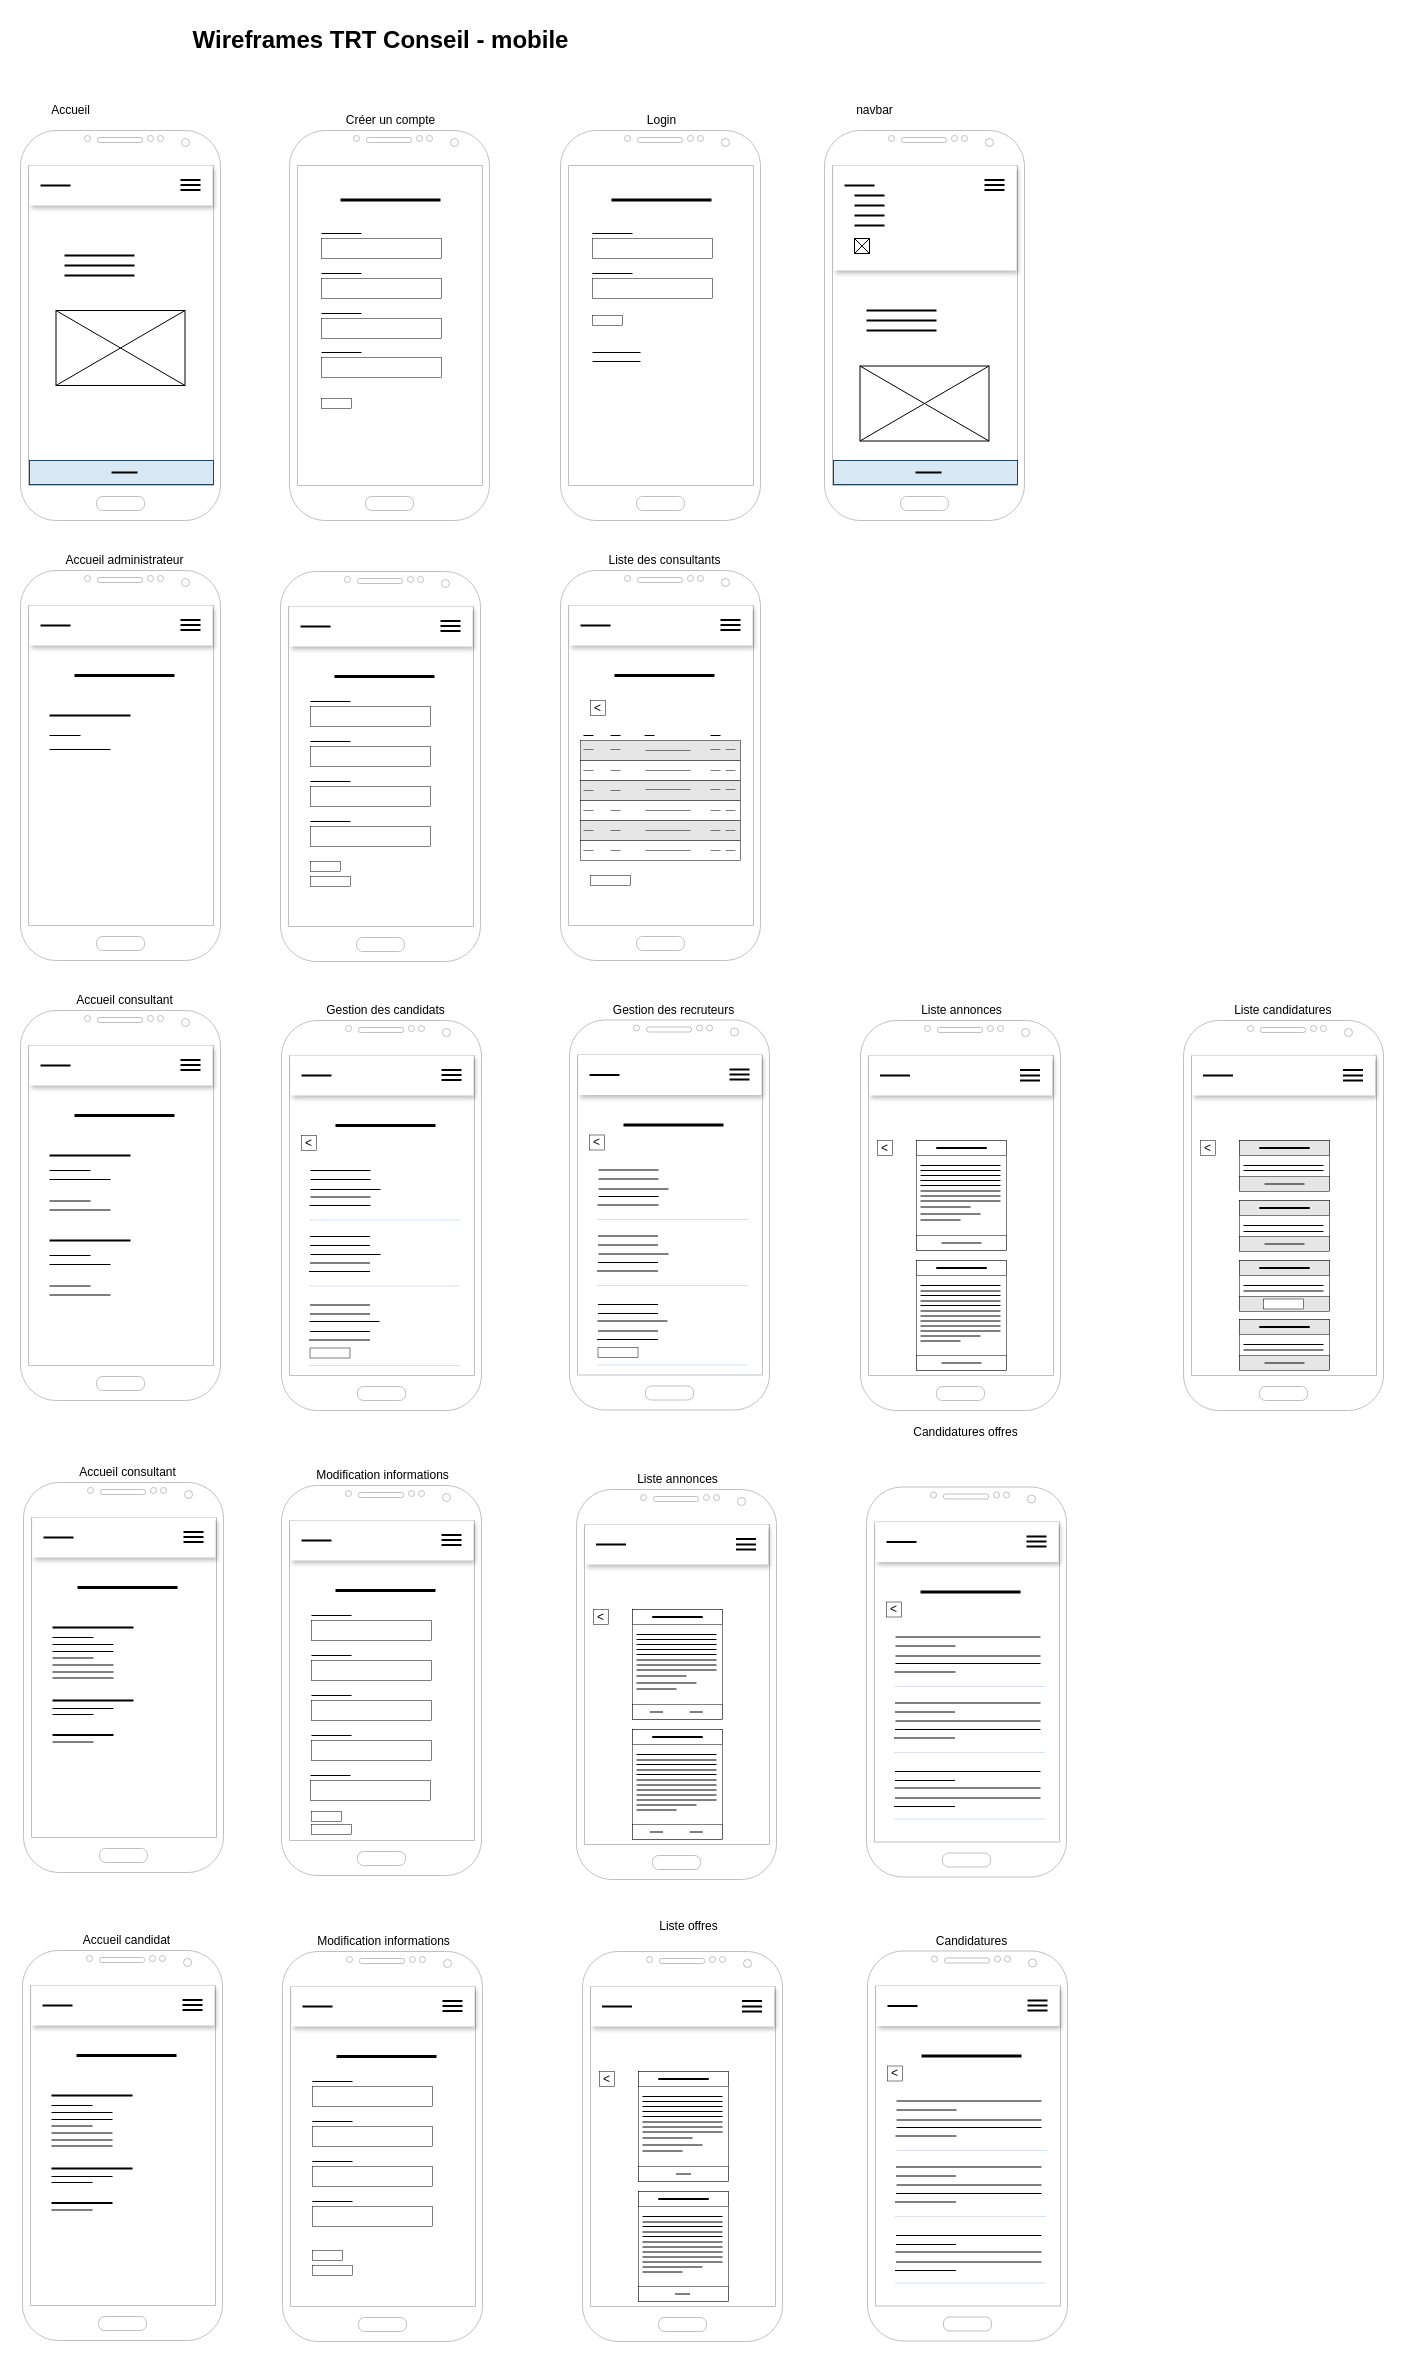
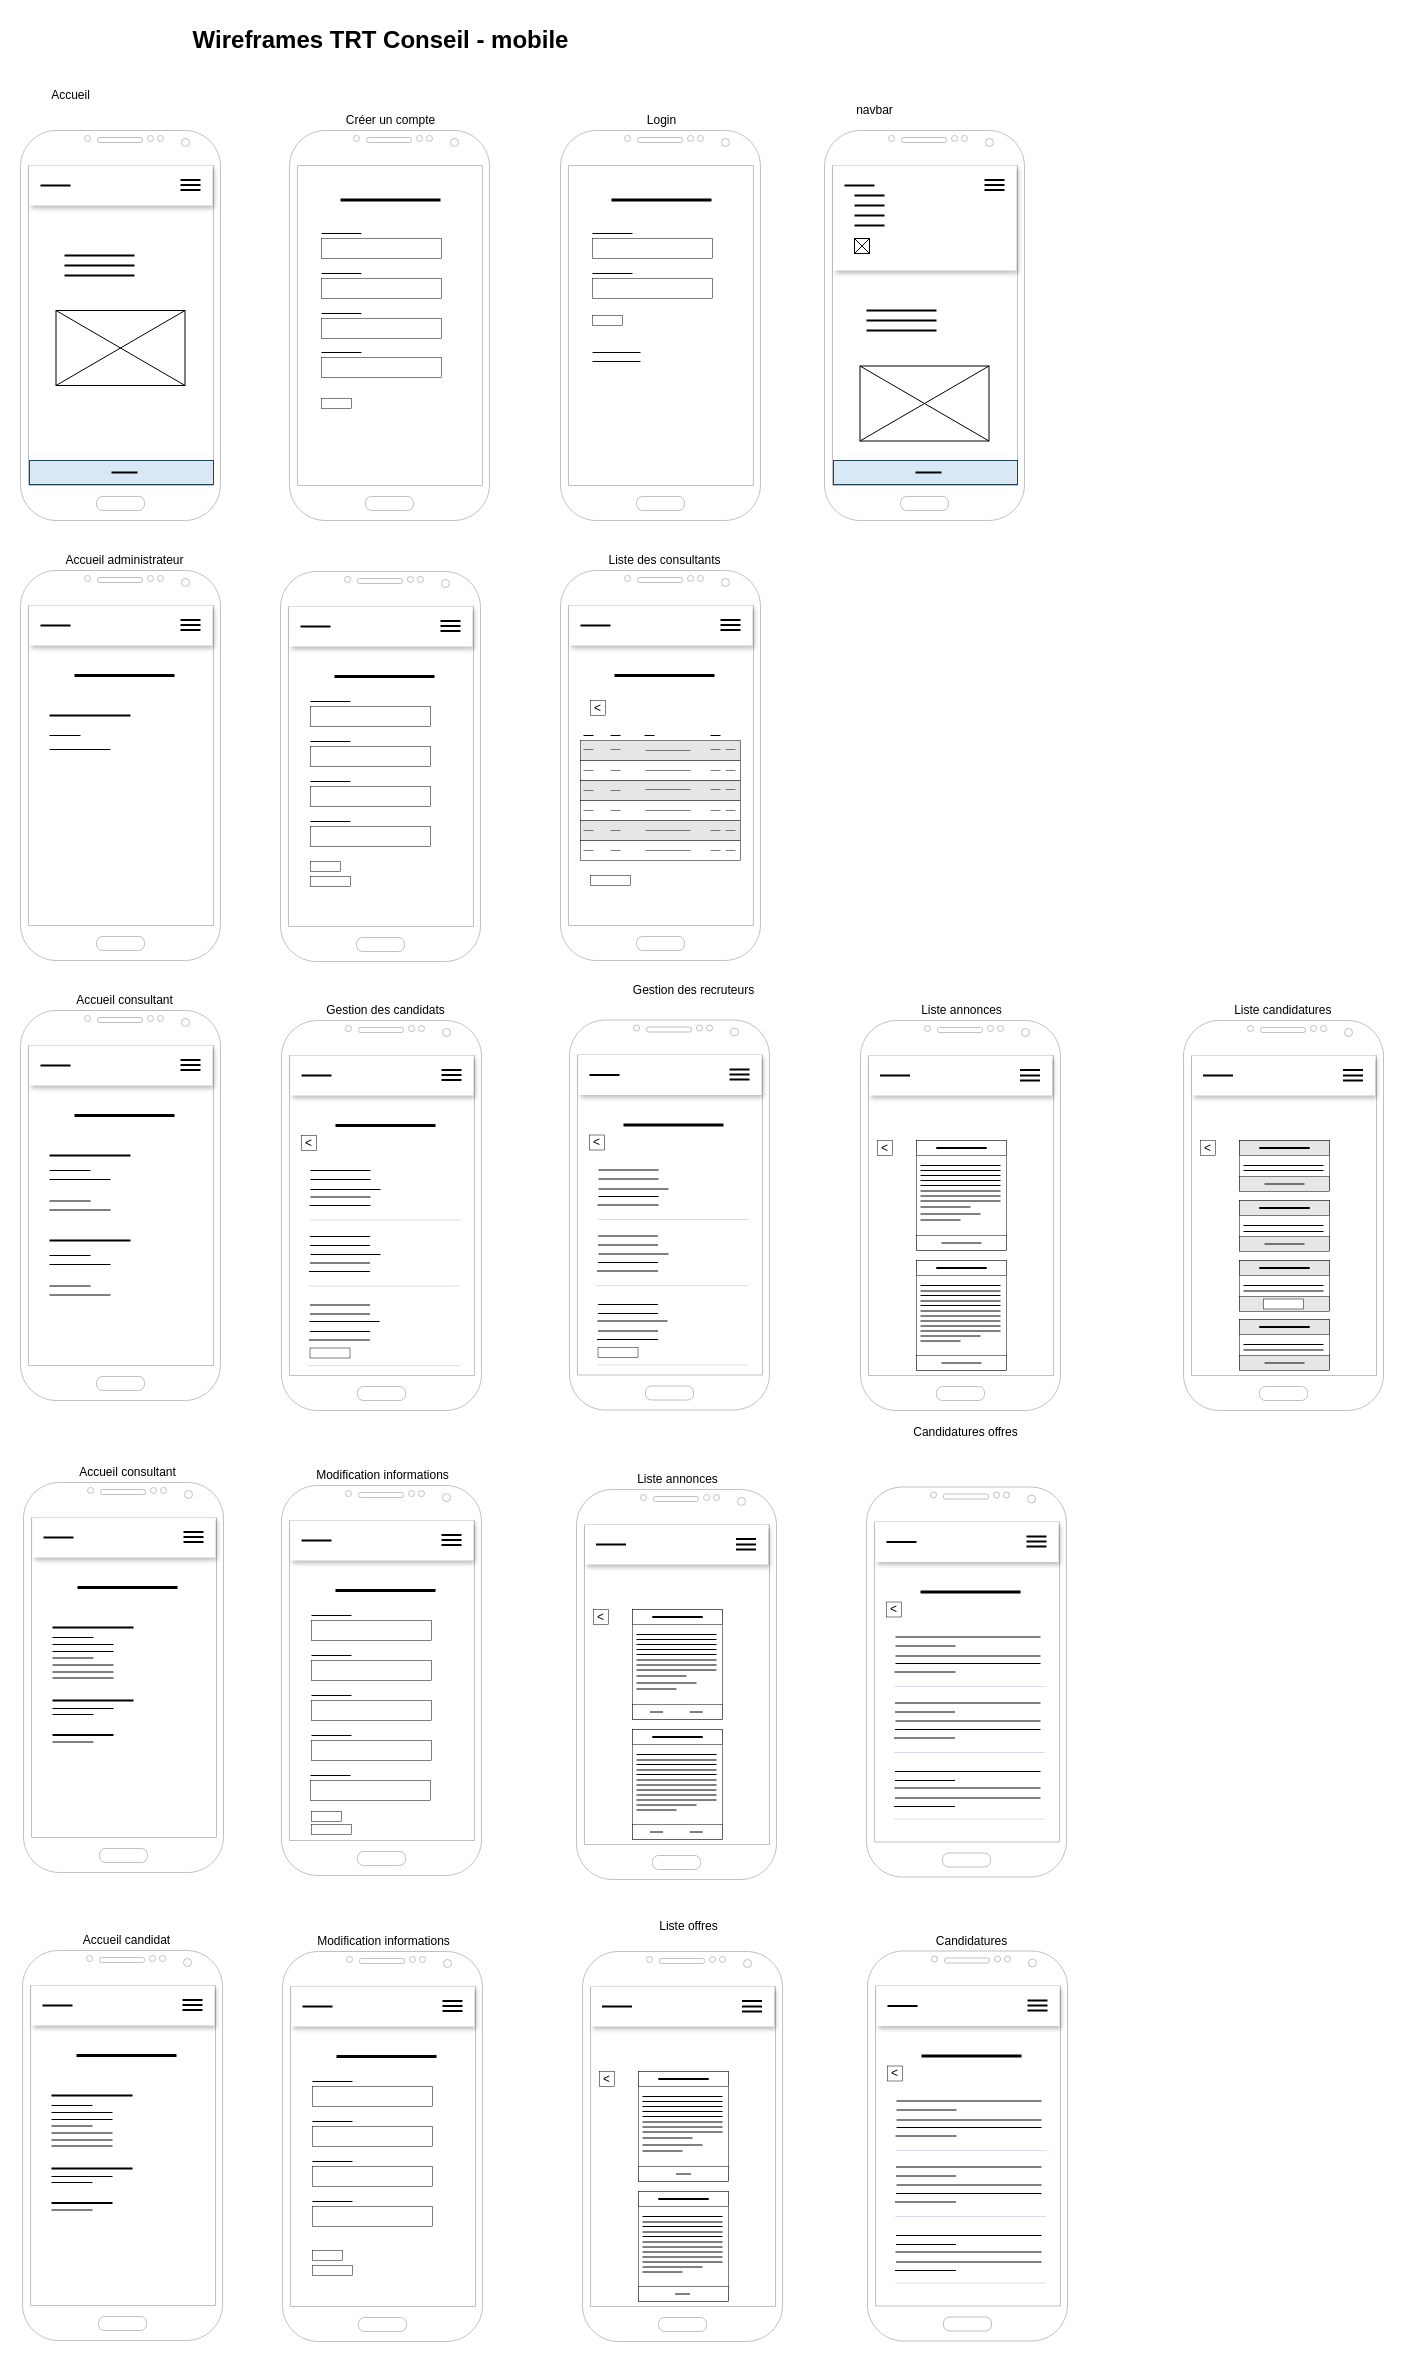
- <mxCell id="93" value="Accueil" style="text;html=1;align=center;verticalAlign=middle;resizable=0;points=[];autosize=1;strokeColor=none;fillColor=none;" parent="1" vertex="1"><mxGeometry x="45" y="100" width="50" height="20" as="geometry" /></mxCell>
+ <mxCell id="93" value="Accueil" style="text;html=1;align=center;verticalAlign=middle;resizable=0;points=[];autosize=1;strokeColor=none;fillColor=none;" parent="1" vertex="1"><mxGeometry x="45" y="85" width="50" height="20" as="geometry" /></mxCell>
- <mxCell id="174" value="Gestion des recruteurs" style="text;html=1;align=center;verticalAlign=middle;resizable=0;points=[];autosize=1;strokeColor=none;fillColor=none;" parent="1" vertex="1"><mxGeometry x="603" y="999.5" width="140" height="20" as="geometry" /></mxCell>
+ <mxCell id="174" value="Gestion des recruteurs" style="text;html=1;align=center;verticalAlign=middle;resizable=0;points=[];autosize=1;strokeColor=none;fillColor=none;" parent="1" vertex="1"><mxGeometry x="623" y="979.5" width="140" height="20" as="geometry" /></mxCell>
